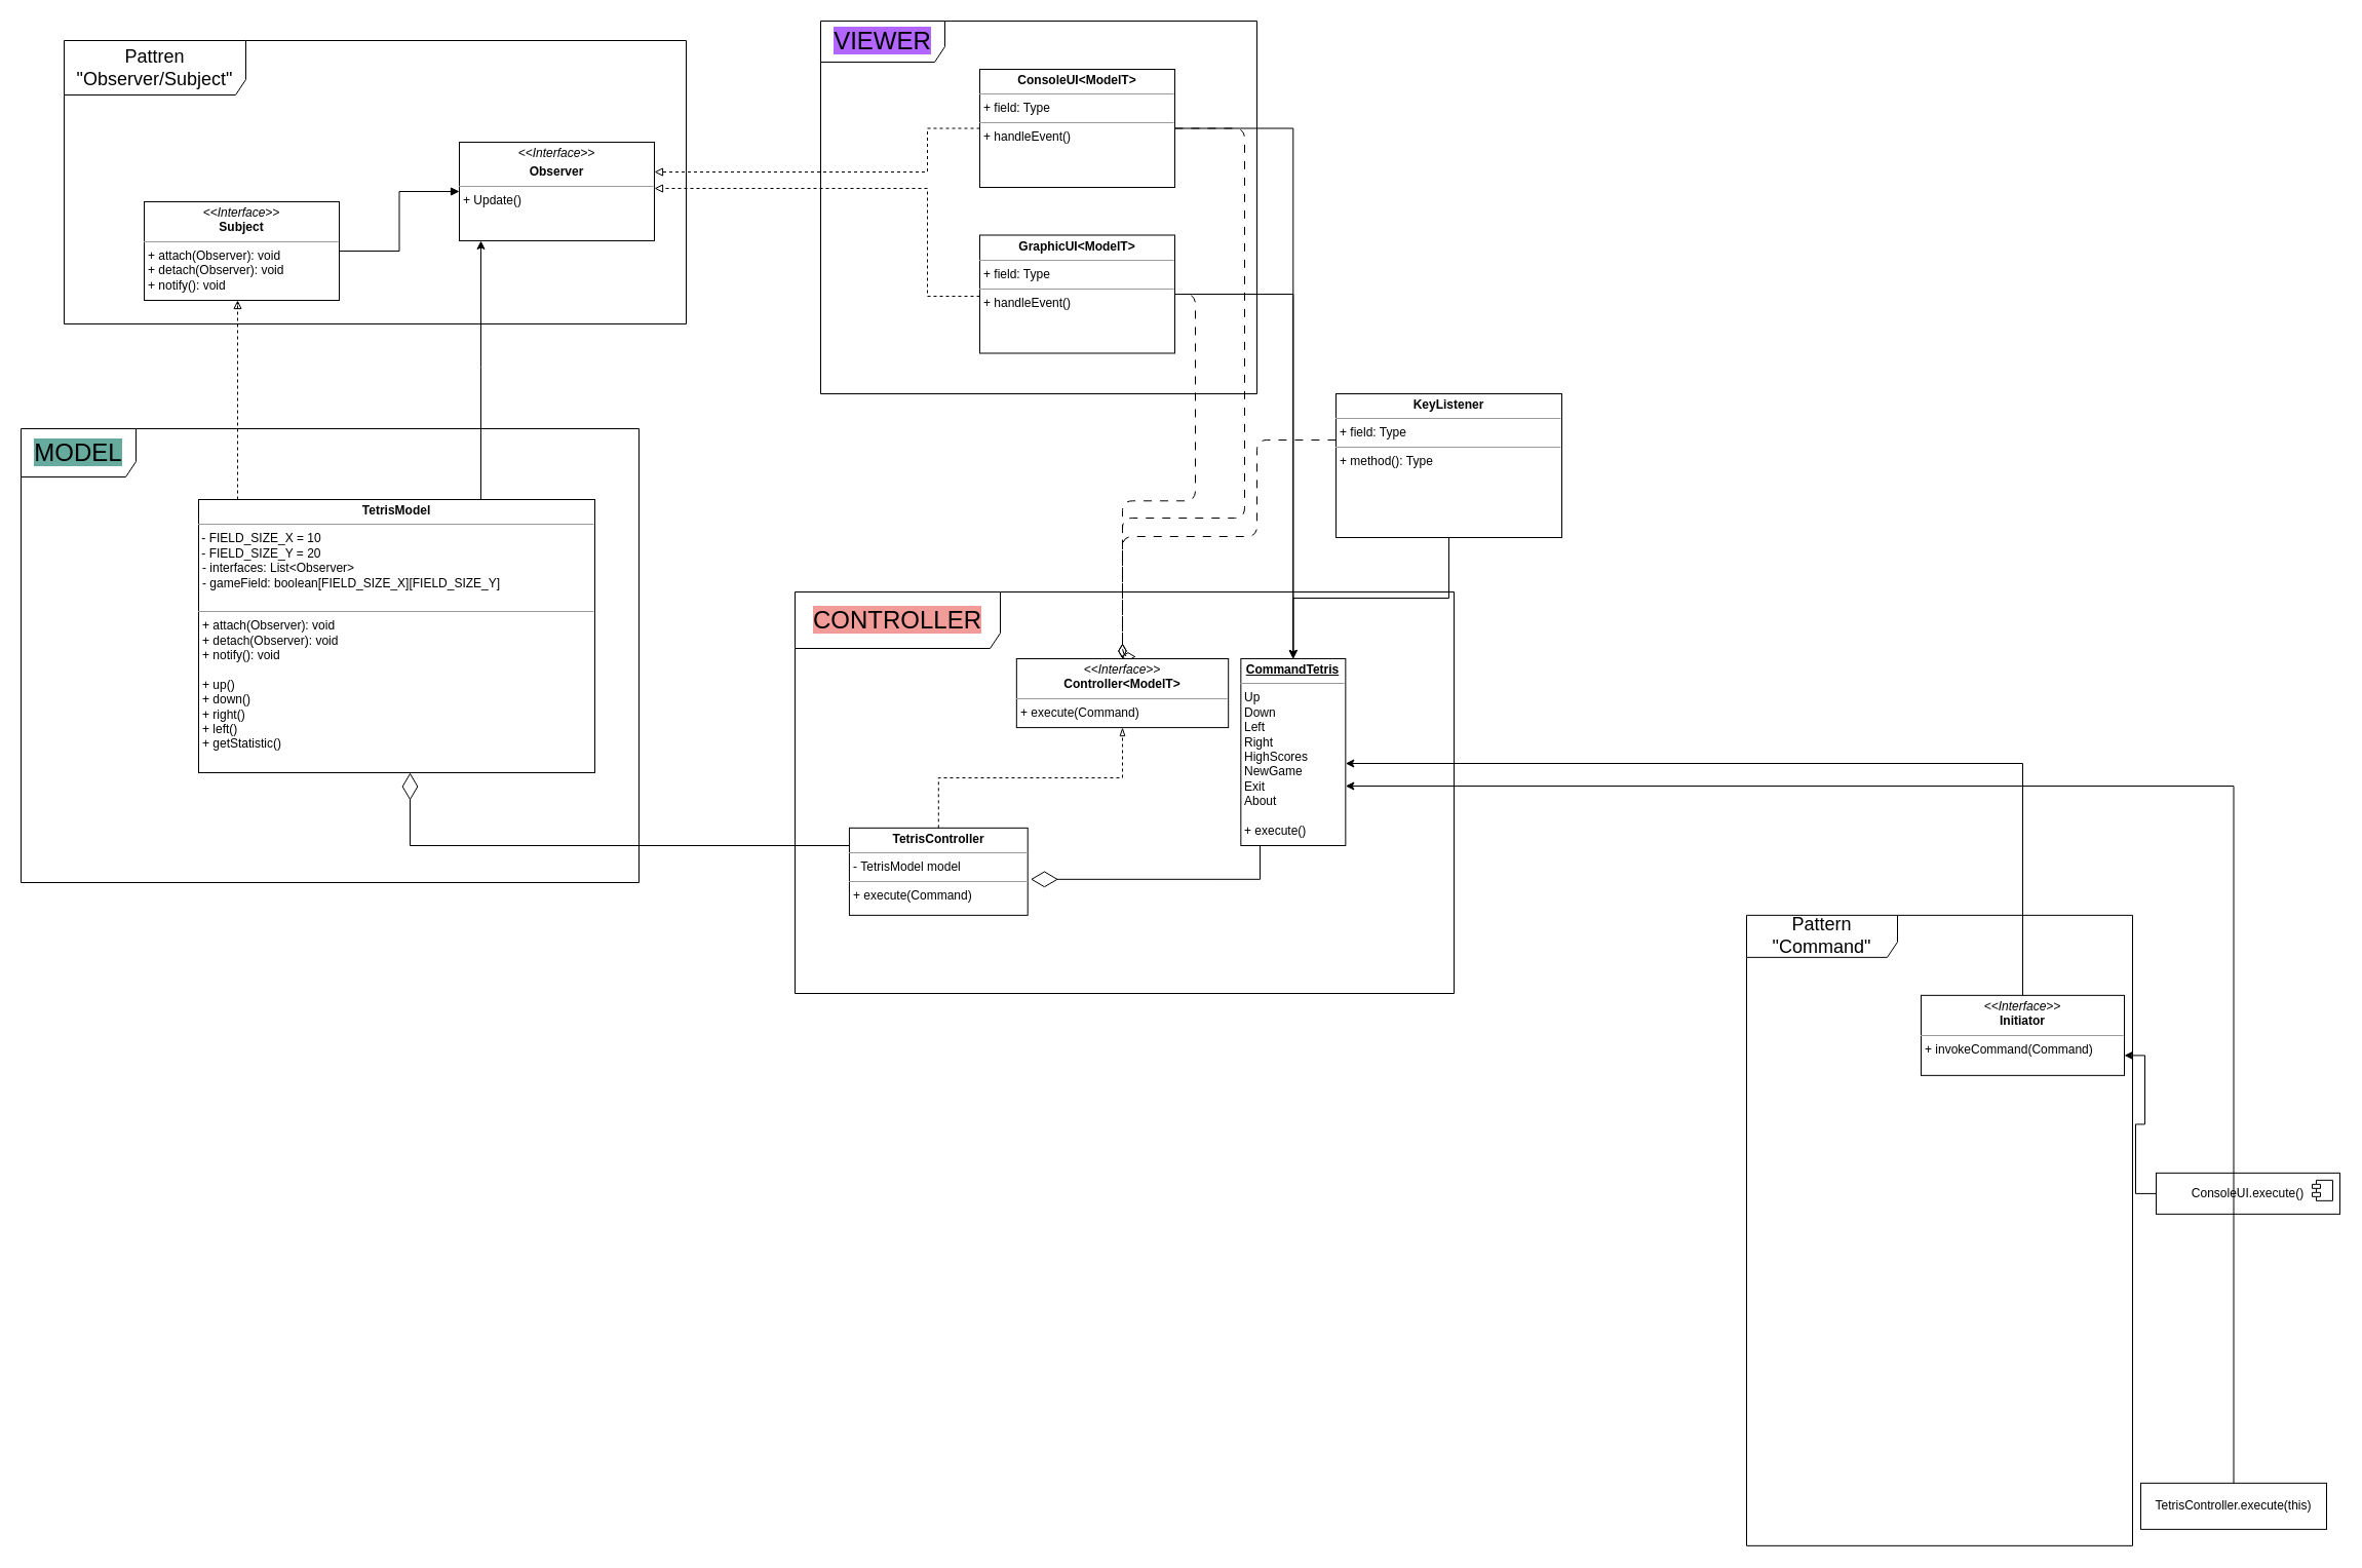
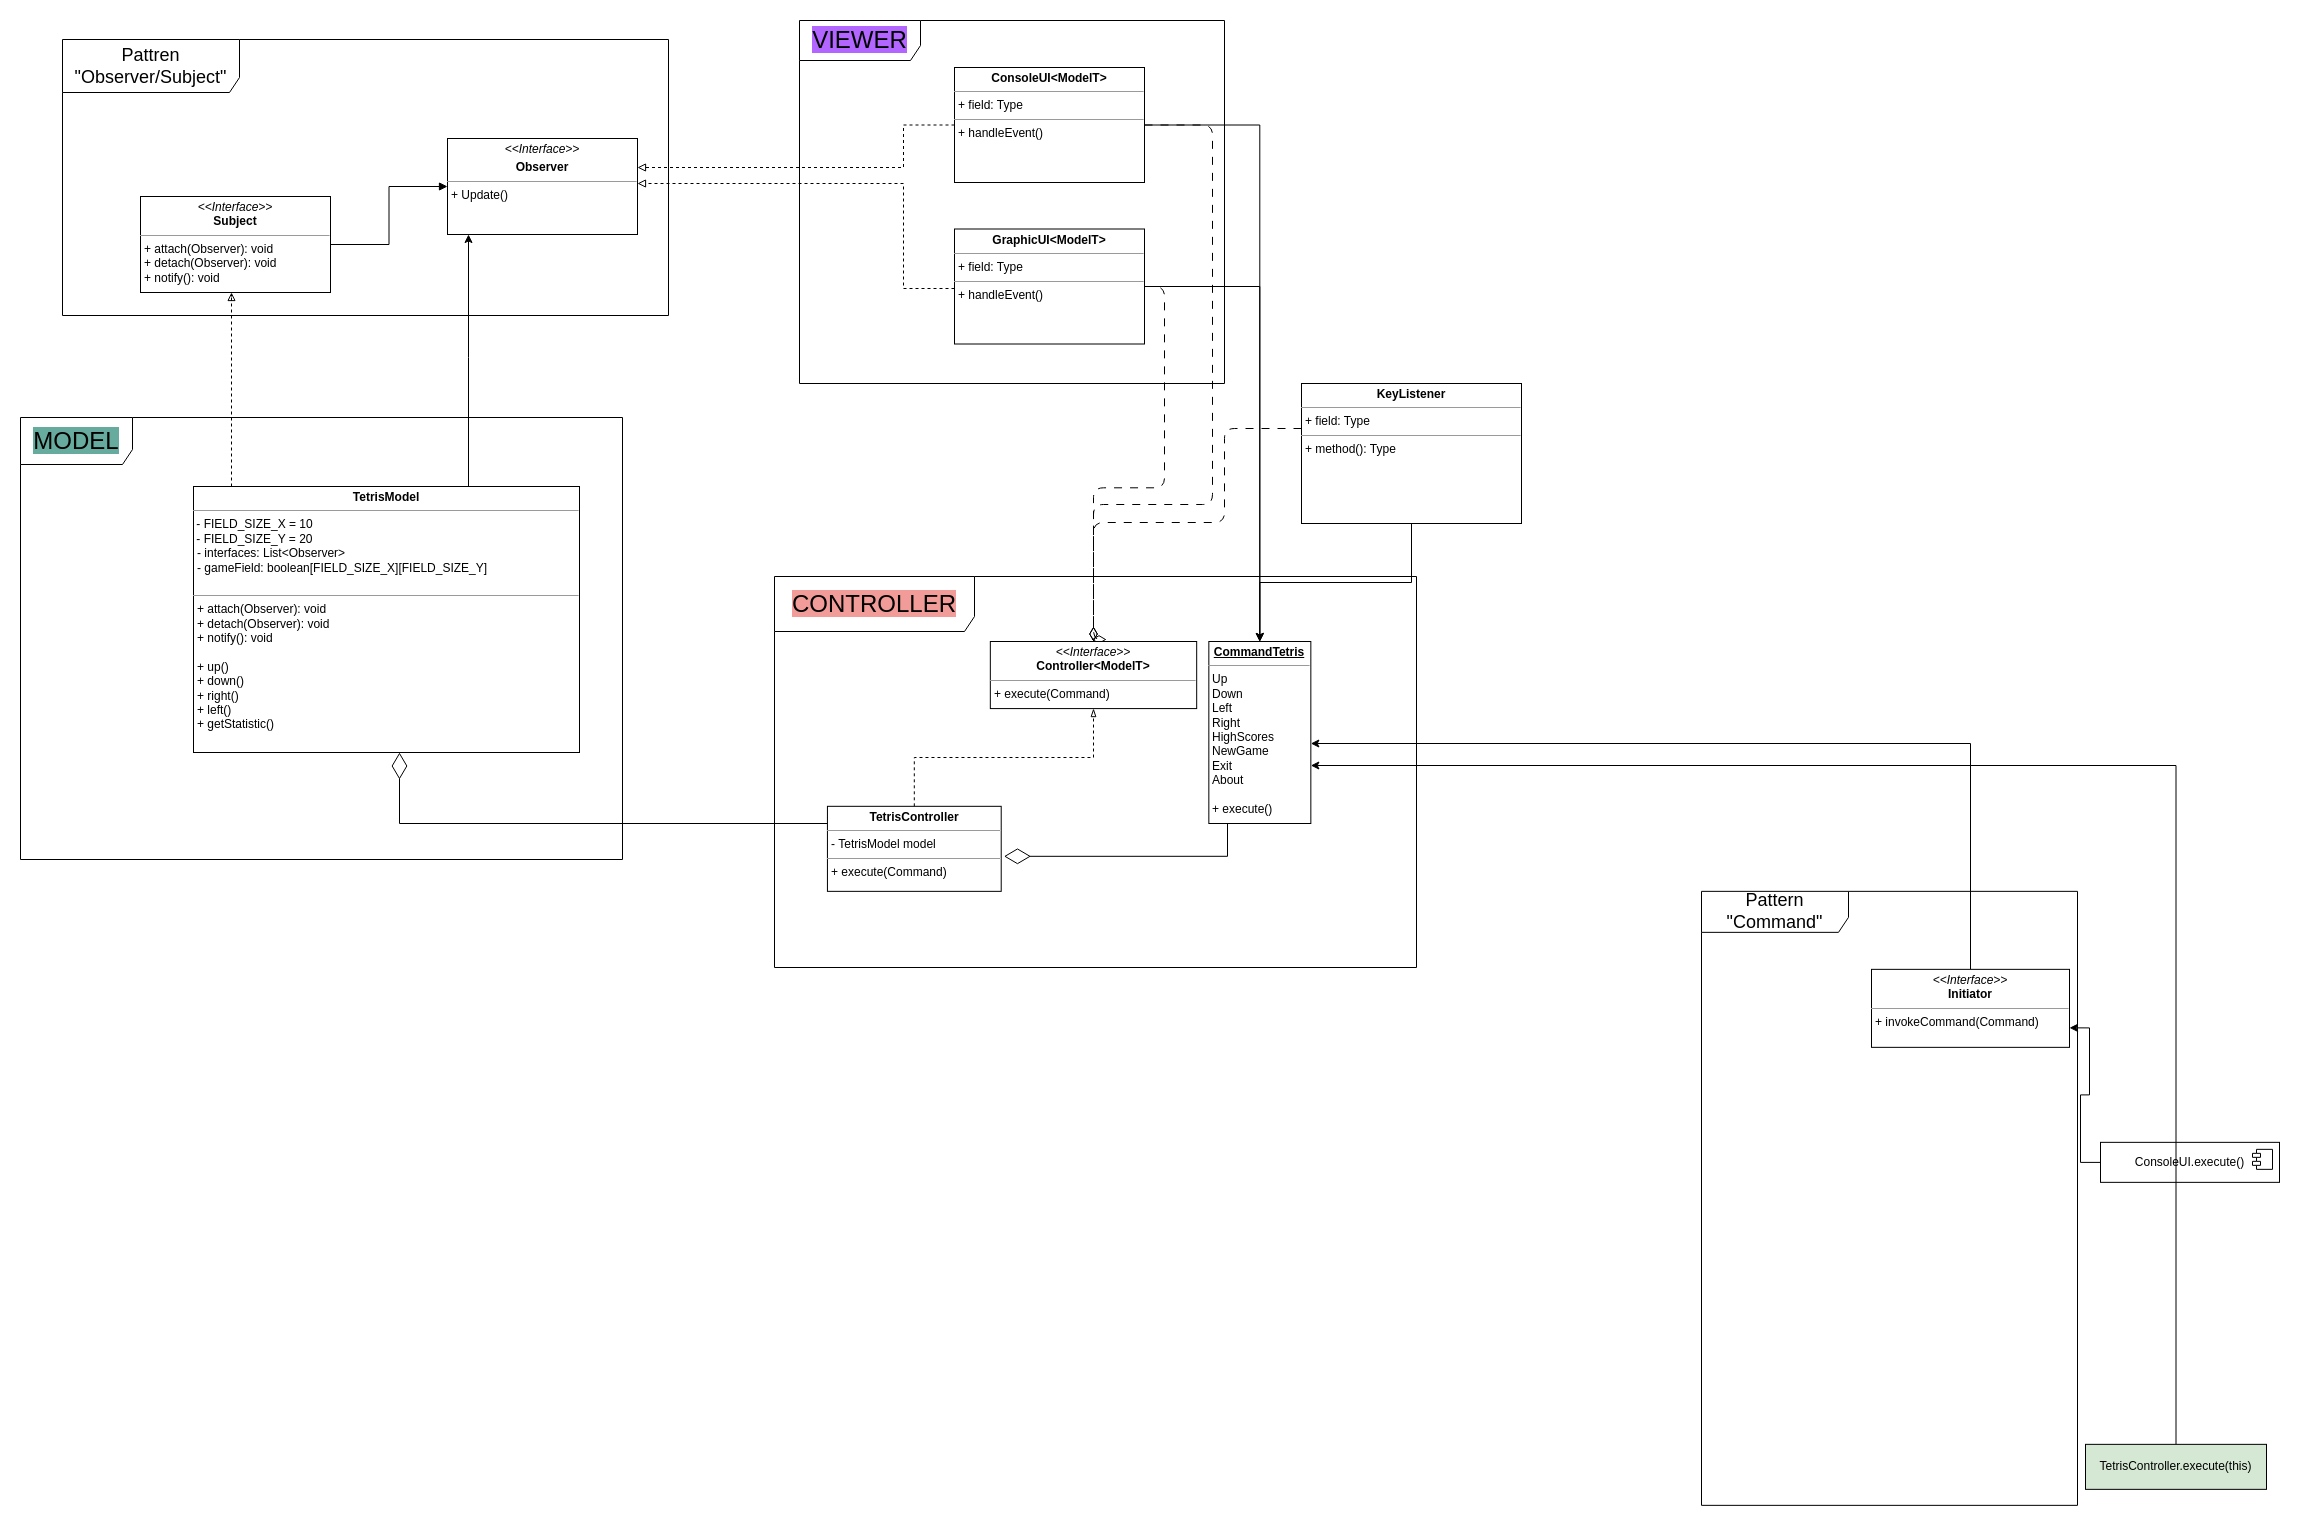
- <mxCell id="26" value="TetrisController.execute(this)" style="html=1;whiteSpace=wrap;" vertex="1" parent="1"><mxGeometry x="2085" y="1443.85" width="181" height="45" as="geometry" /></mxCell>
+ <mxCell id="26" value="TetrisController.execute(this)" style="html=1;whiteSpace=wrap;fillColor=#d5e8d4;" vertex="1" parent="1"><mxGeometry x="2085" y="1443.85" width="181" height="45" as="geometry" /></mxCell>
